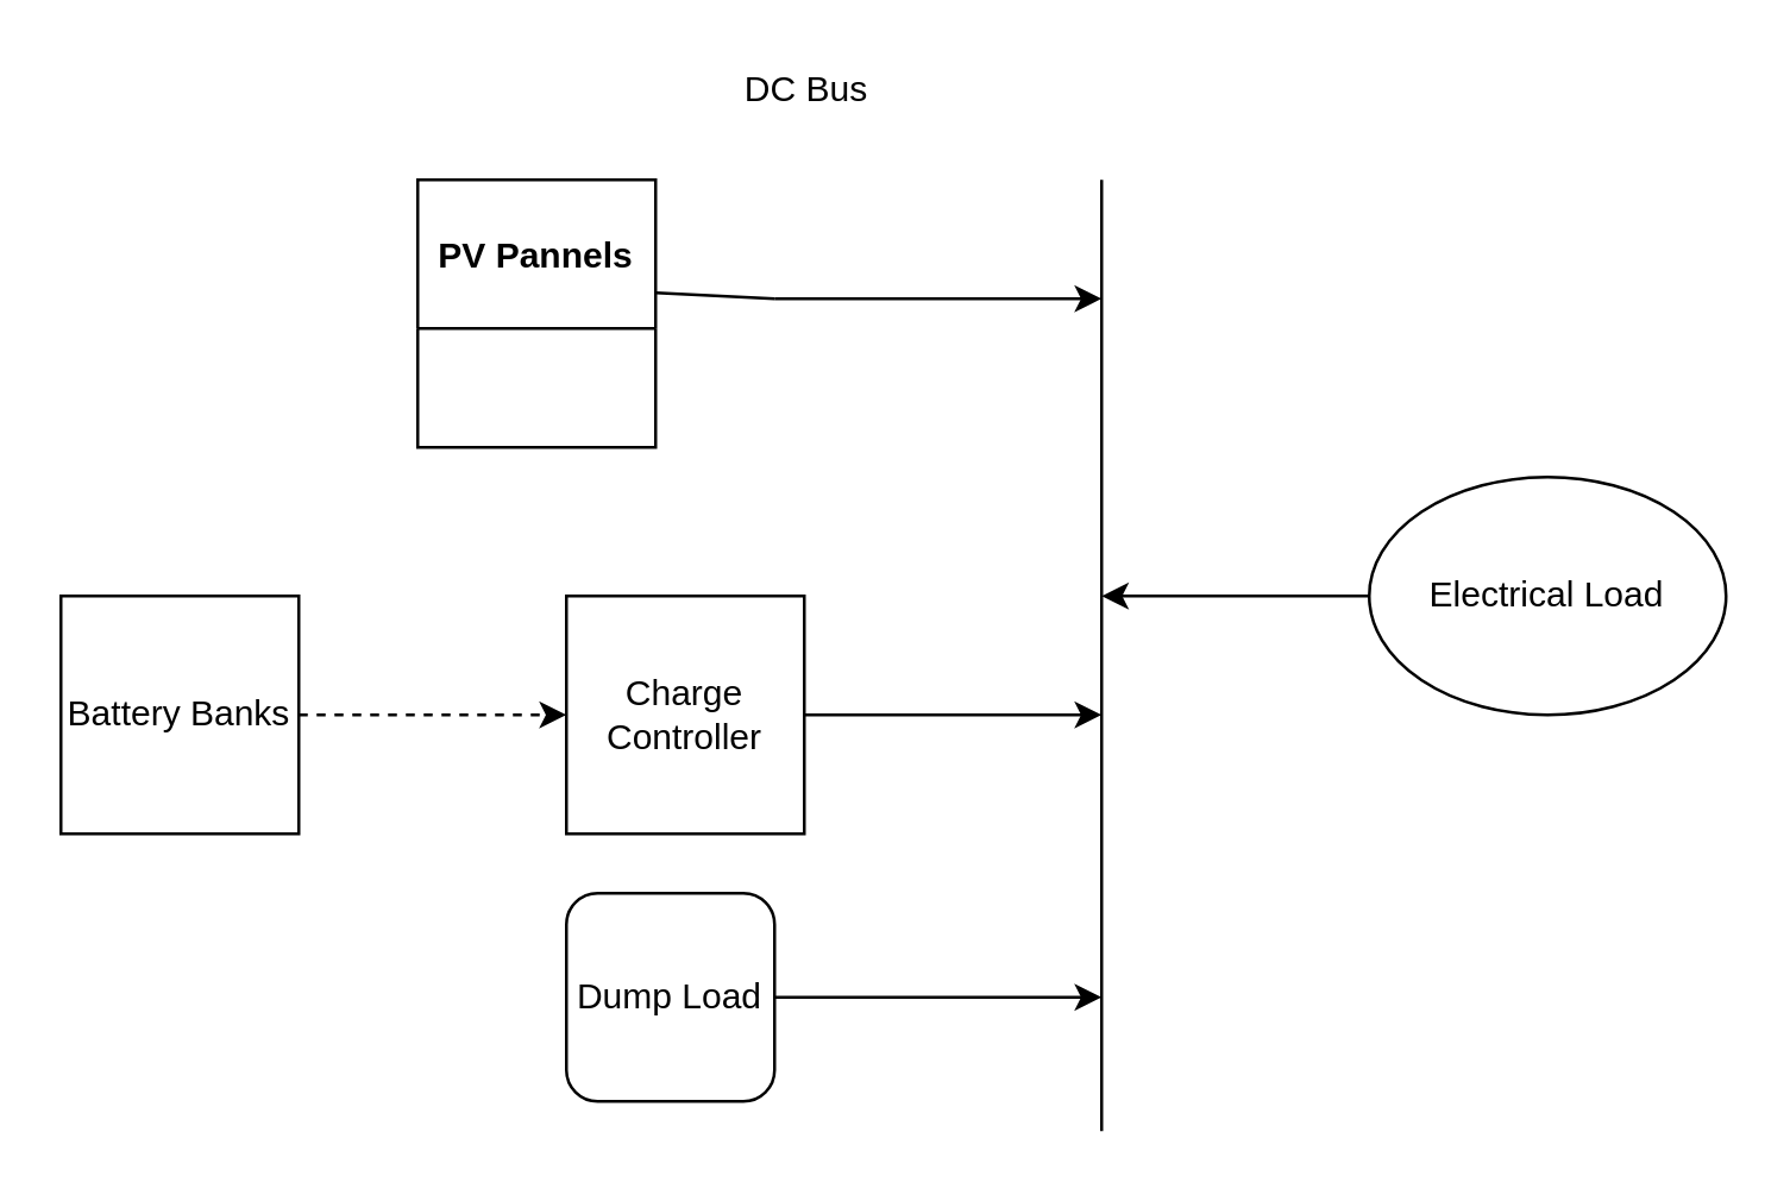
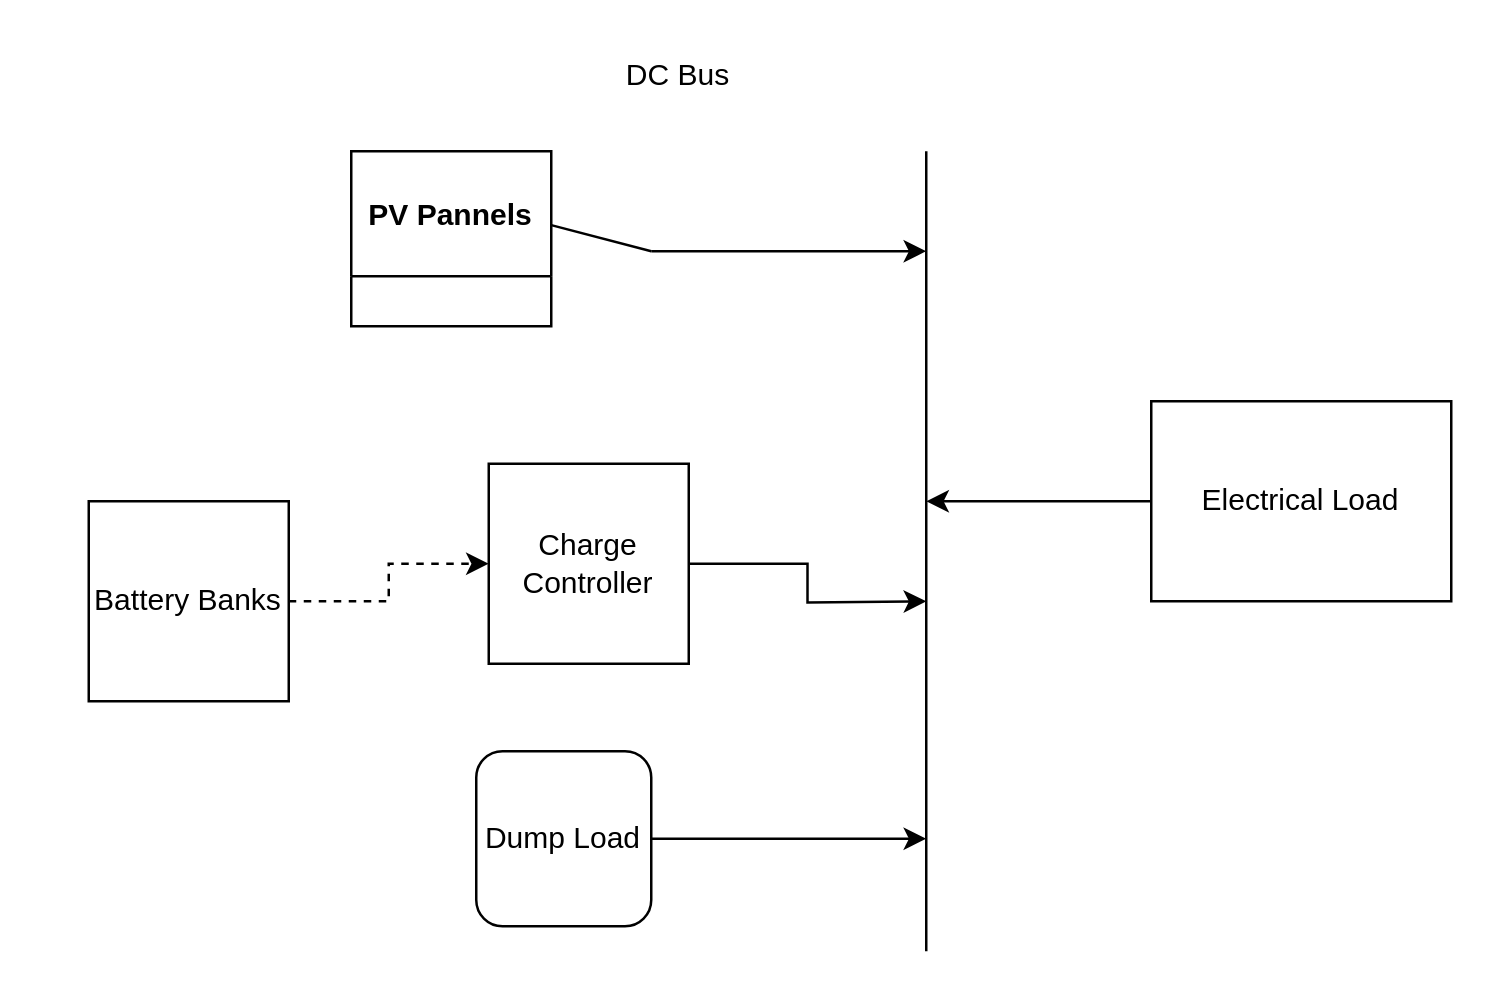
- <mxCell id="4" value="PV Pannels" style="swimlane;startSize=50;" vertex="1" parent="1"><mxGeometry x="140" y="60" width="80" height="90" as="geometry" /></mxCell>
+ <mxCell id="4" value="PV Pannels" style="swimlane;startSize=50;" vertex="1" parent="1"><mxGeometry x="140" y="60" width="80" height="70" as="geometry" /></mxCell>
- <mxCell id="14" value="Electrical Load" style="ellipse;whiteSpace=wrap;html=1;" vertex="1" parent="1"><mxGeometry x="460" y="160" width="120" height="80" as="geometry" /></mxCell>
+ <mxCell id="14" value="Electrical Load" style="whiteSpace=wrap;html=1;rounded=0;" vertex="1" parent="1"><mxGeometry x="460" y="160" width="120" height="80" as="geometry" /></mxCell>
- <mxCell id="10" value="Battery Banks" style="whiteSpace=wrap;html=1;aspect=fixed;" vertex="1" parent="1"><mxGeometry x="20" y="200" width="80" height="80" as="geometry" /></mxCell>
+ <mxCell id="10" value="Battery Banks" style="whiteSpace=wrap;html=1;aspect=fixed;" vertex="1" parent="1"><mxGeometry x="35" y="200" width="80" height="80" as="geometry" /></mxCell>
- <mxCell id="8" value="Charge Controller" style="whiteSpace=wrap;html=1;aspect=fixed;" vertex="1" parent="1"><mxGeometry x="190" y="200" width="80" height="80" as="geometry" /></mxCell>
+ <mxCell id="8" value="Charge Controller" style="whiteSpace=wrap;html=1;aspect=fixed;" vertex="1" parent="1"><mxGeometry x="195" y="185" width="80" height="80" as="geometry" /></mxCell>
